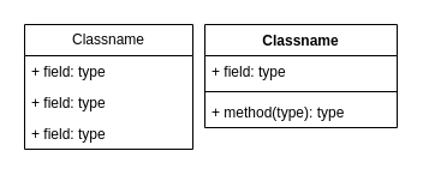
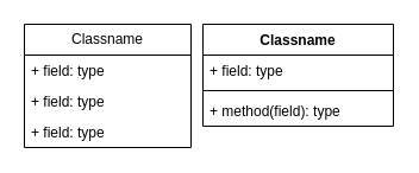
- <mxCell id="9" value="+ method(type): type" style="text;strokeColor=none;fillColor=none;align=left;verticalAlign=top;spacingLeft=4;spacingRight=4;overflow=hidden;rotatable=0;points=[[0,0.5],[1,0.5]];portConstraint=eastwest;whiteSpace=wrap;html=1;" vertex="1" parent="6"><mxGeometry y="60" width="160" height="26" as="geometry" /></mxCell>
+ <mxCell id="9" value="+ method(field): type" style="text;strokeColor=none;fillColor=none;align=left;verticalAlign=top;spacingLeft=4;spacingRight=4;overflow=hidden;rotatable=0;points=[[0,0.5],[1,0.5]];portConstraint=eastwest;whiteSpace=wrap;html=1;" vertex="1" parent="6"><mxGeometry y="60" width="160" height="26" as="geometry" /></mxCell>
